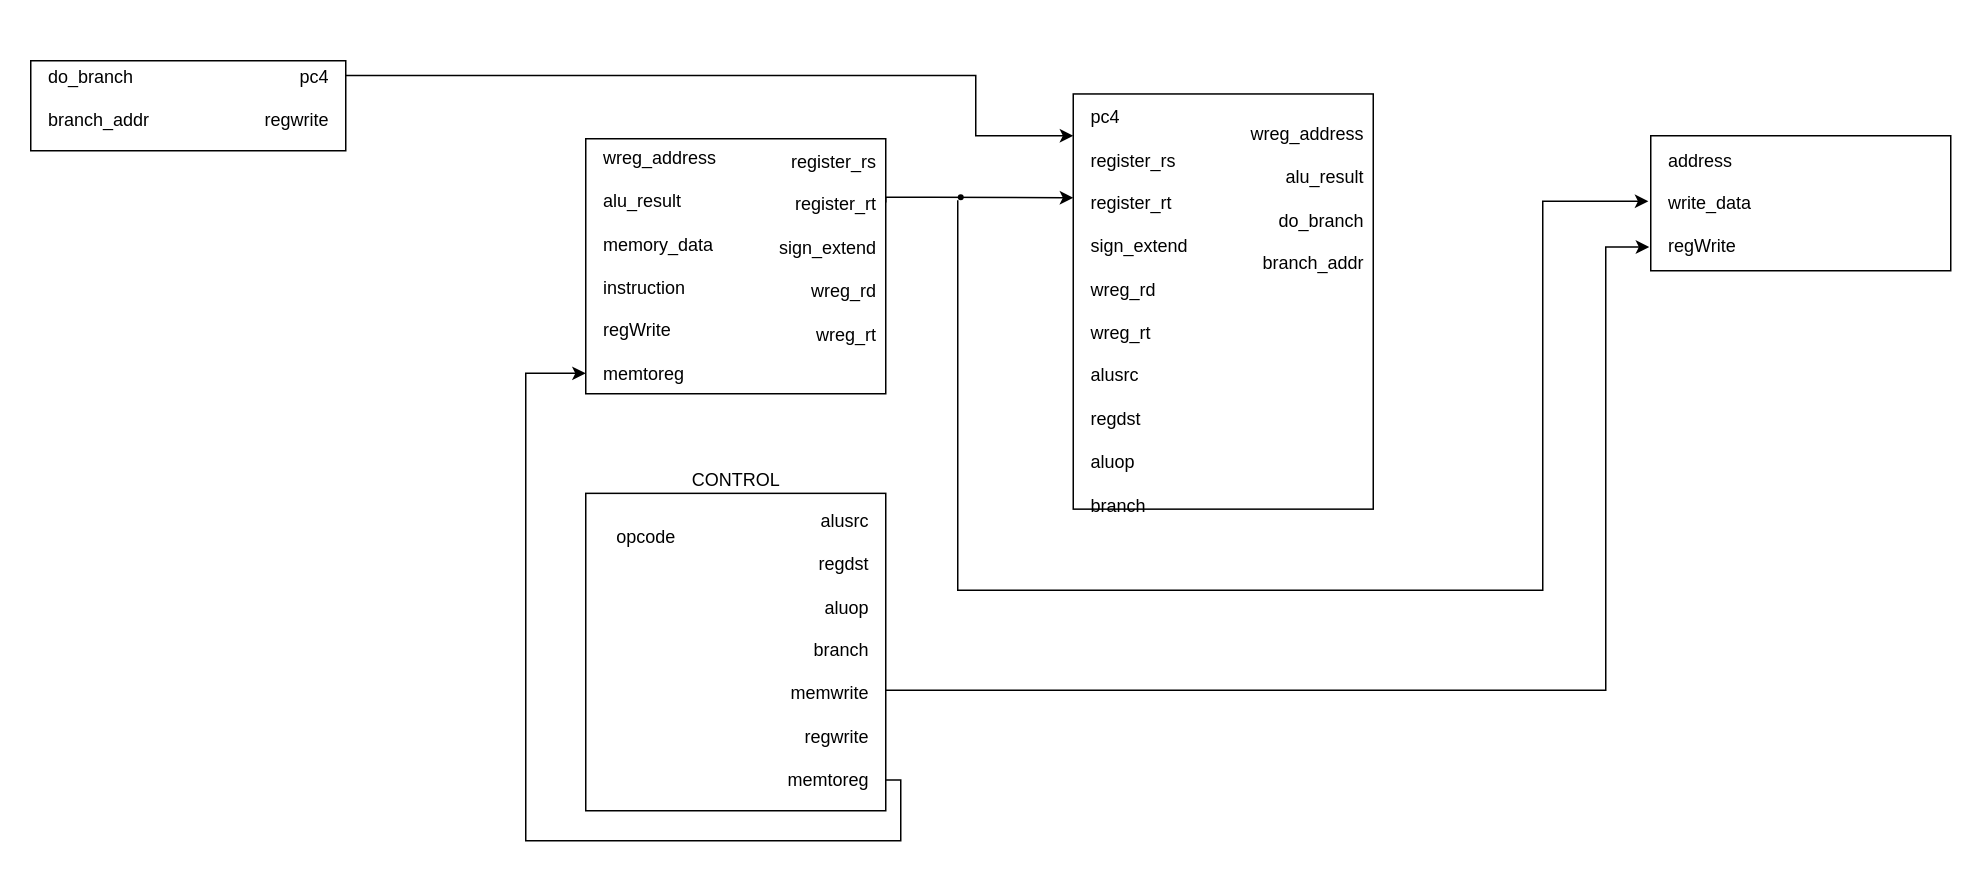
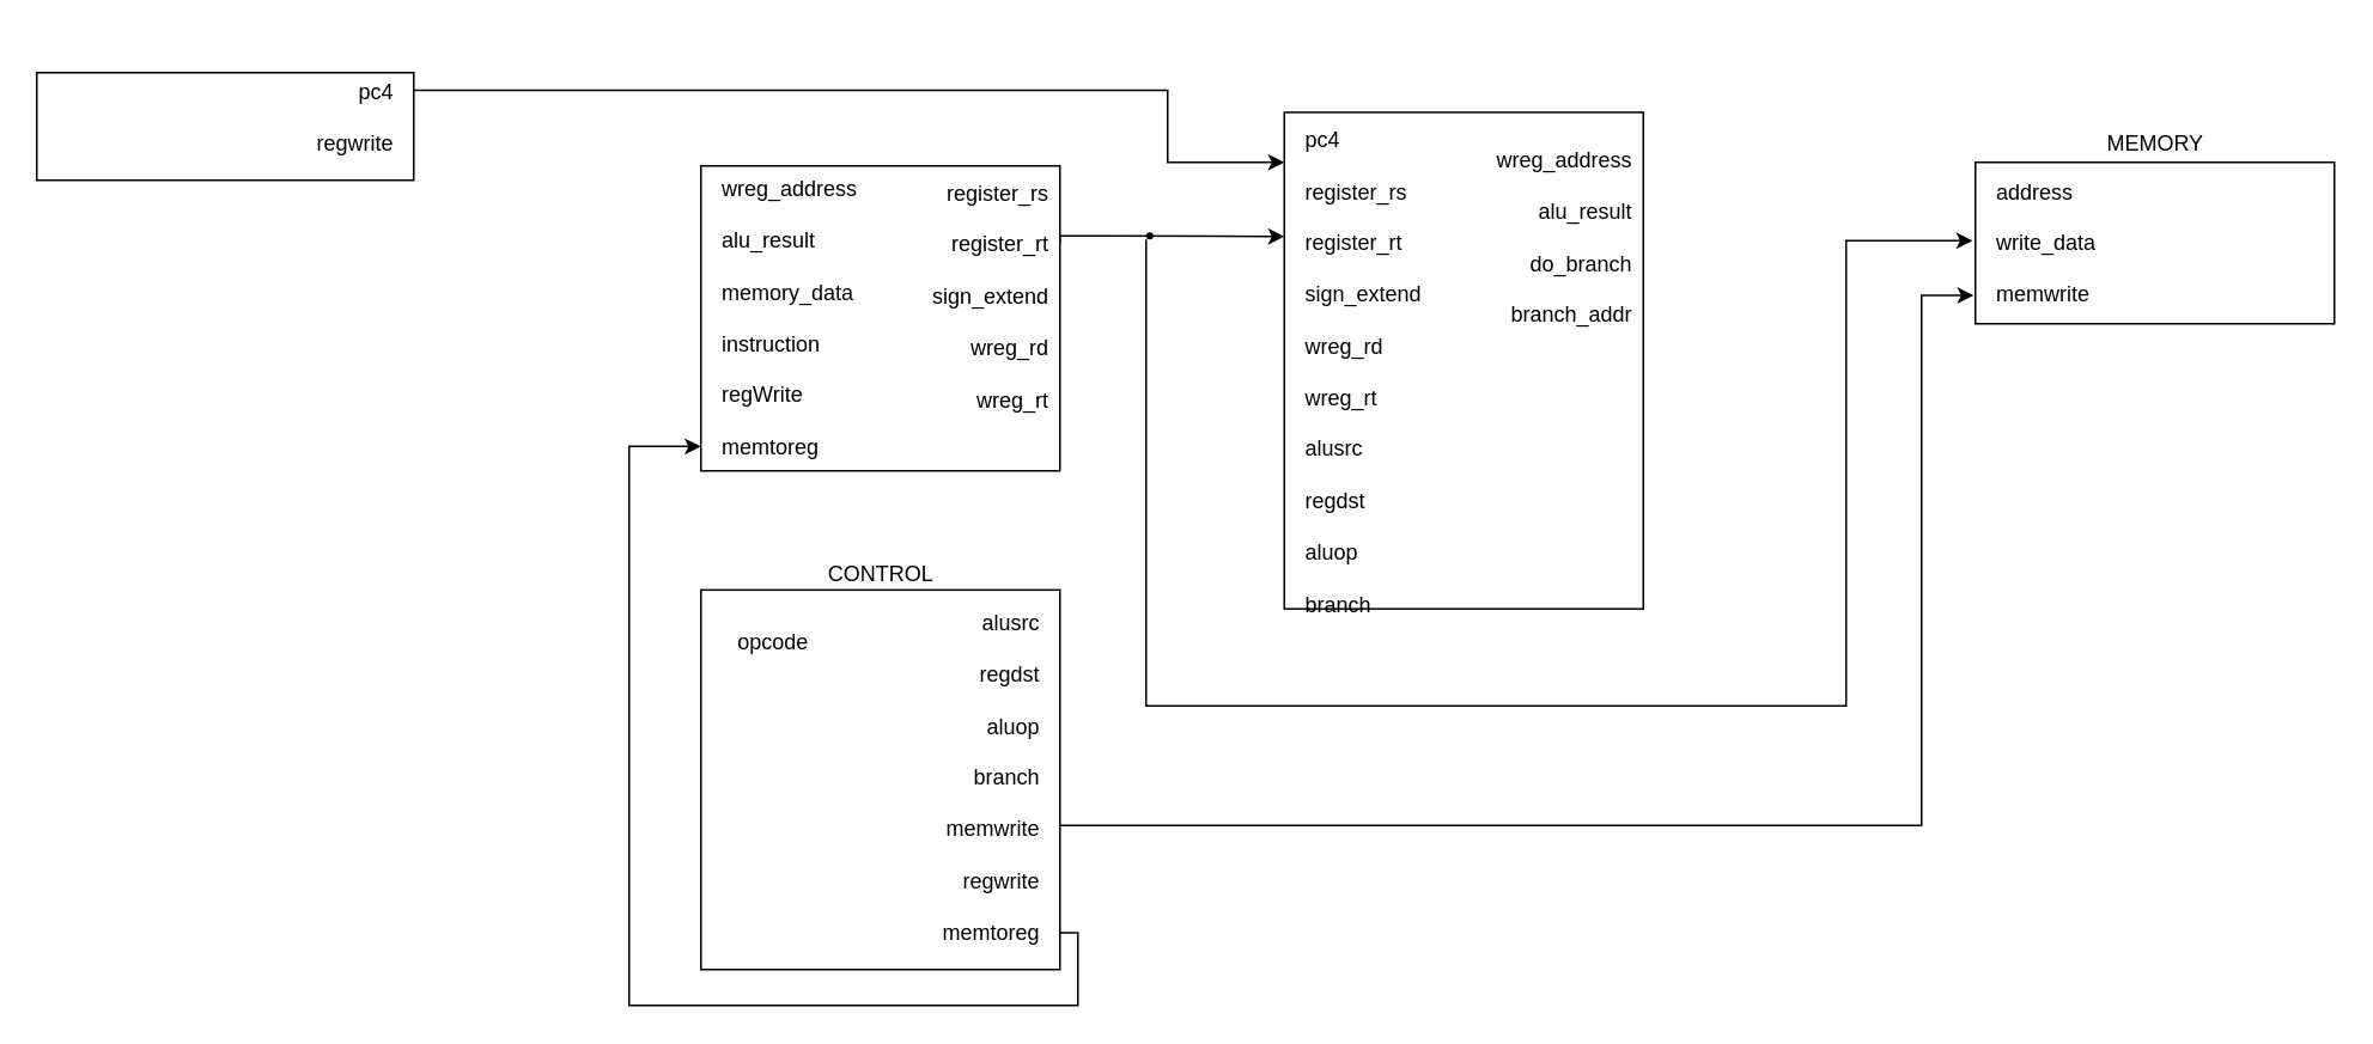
- <mxCell id="17" value="do_branch&lt;br&gt;&lt;br&gt;branch_addr" style="text;html=1;align=left;verticalAlign=middle;resizable=0;points=[];autosize=1;" parent="15" vertex="1"><mxGeometry x="10" y="20" width="80" height="50" as="geometry" /></mxCell>
+ <mxCell id="22" value="MEMORY" style="text;html=1;align=center;verticalAlign=middle;resizable=0;points=[];autosize=1;" parent="19" vertex="1"><mxGeometry x="65" width="70" height="20" as="geometry" /></mxCell>
- <mxCell id="21" value="address&lt;br&gt;&lt;br&gt;write_data&lt;br&gt;&lt;br&gt;regWrite" style="text;html=1;align=left;verticalAlign=middle;resizable=0;points=[];autosize=1;" parent="19" vertex="1"><mxGeometry x="10" y="25" width="70" height="80" as="geometry" /></mxCell>
+ <mxCell id="21" value="address&lt;br&gt;&lt;br&gt;write_data&lt;br&gt;&lt;br&gt;memwrite" style="text;html=1;align=left;verticalAlign=middle;resizable=0;points=[];autosize=1;" parent="19" vertex="1"><mxGeometry x="10" y="25" width="70" height="80" as="geometry" /></mxCell>
